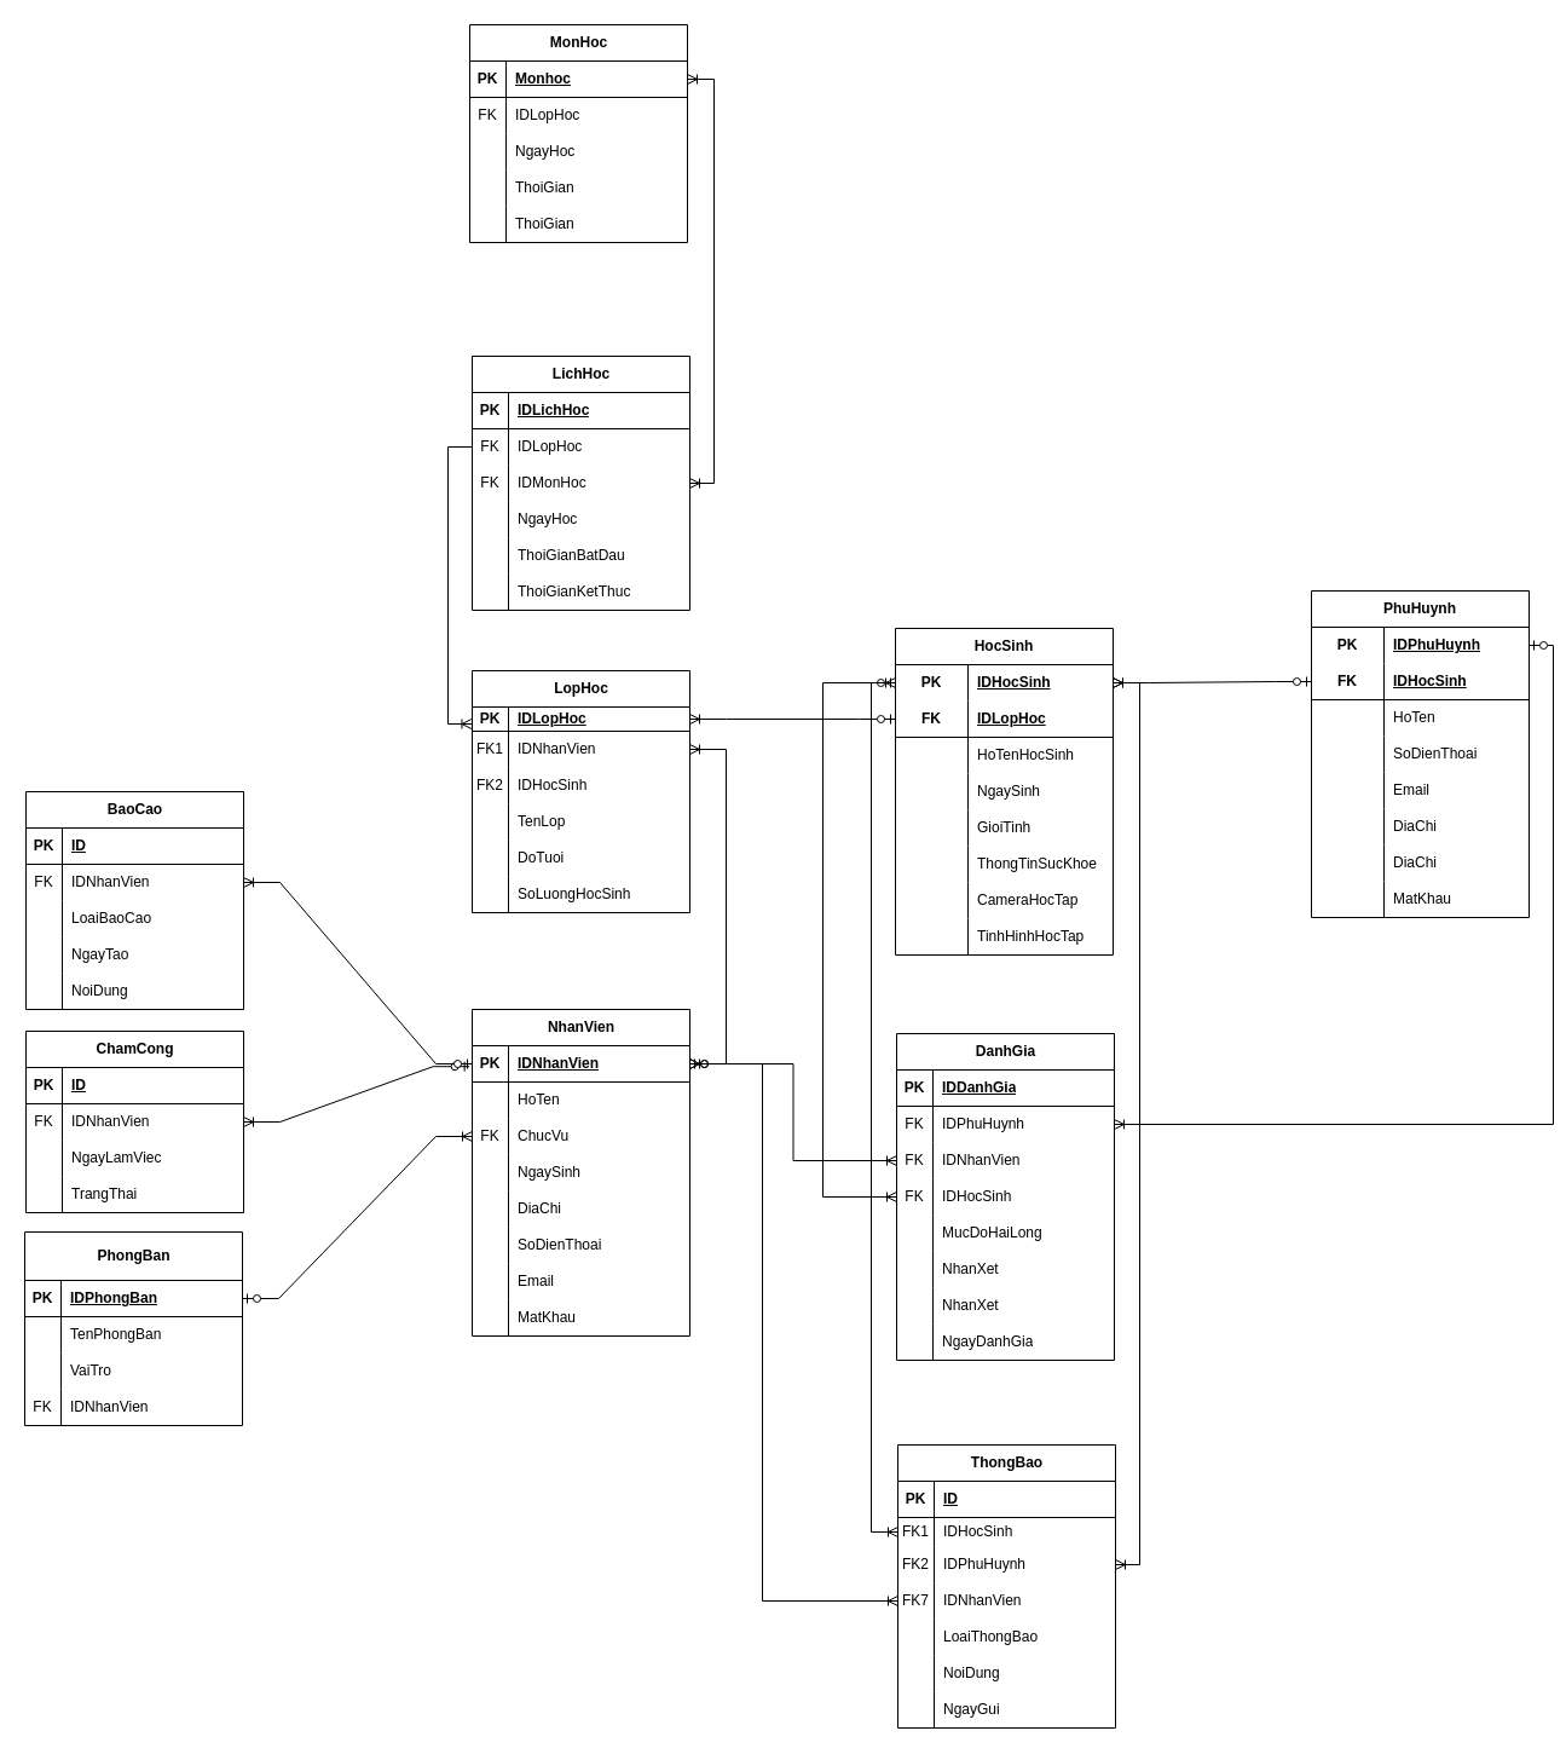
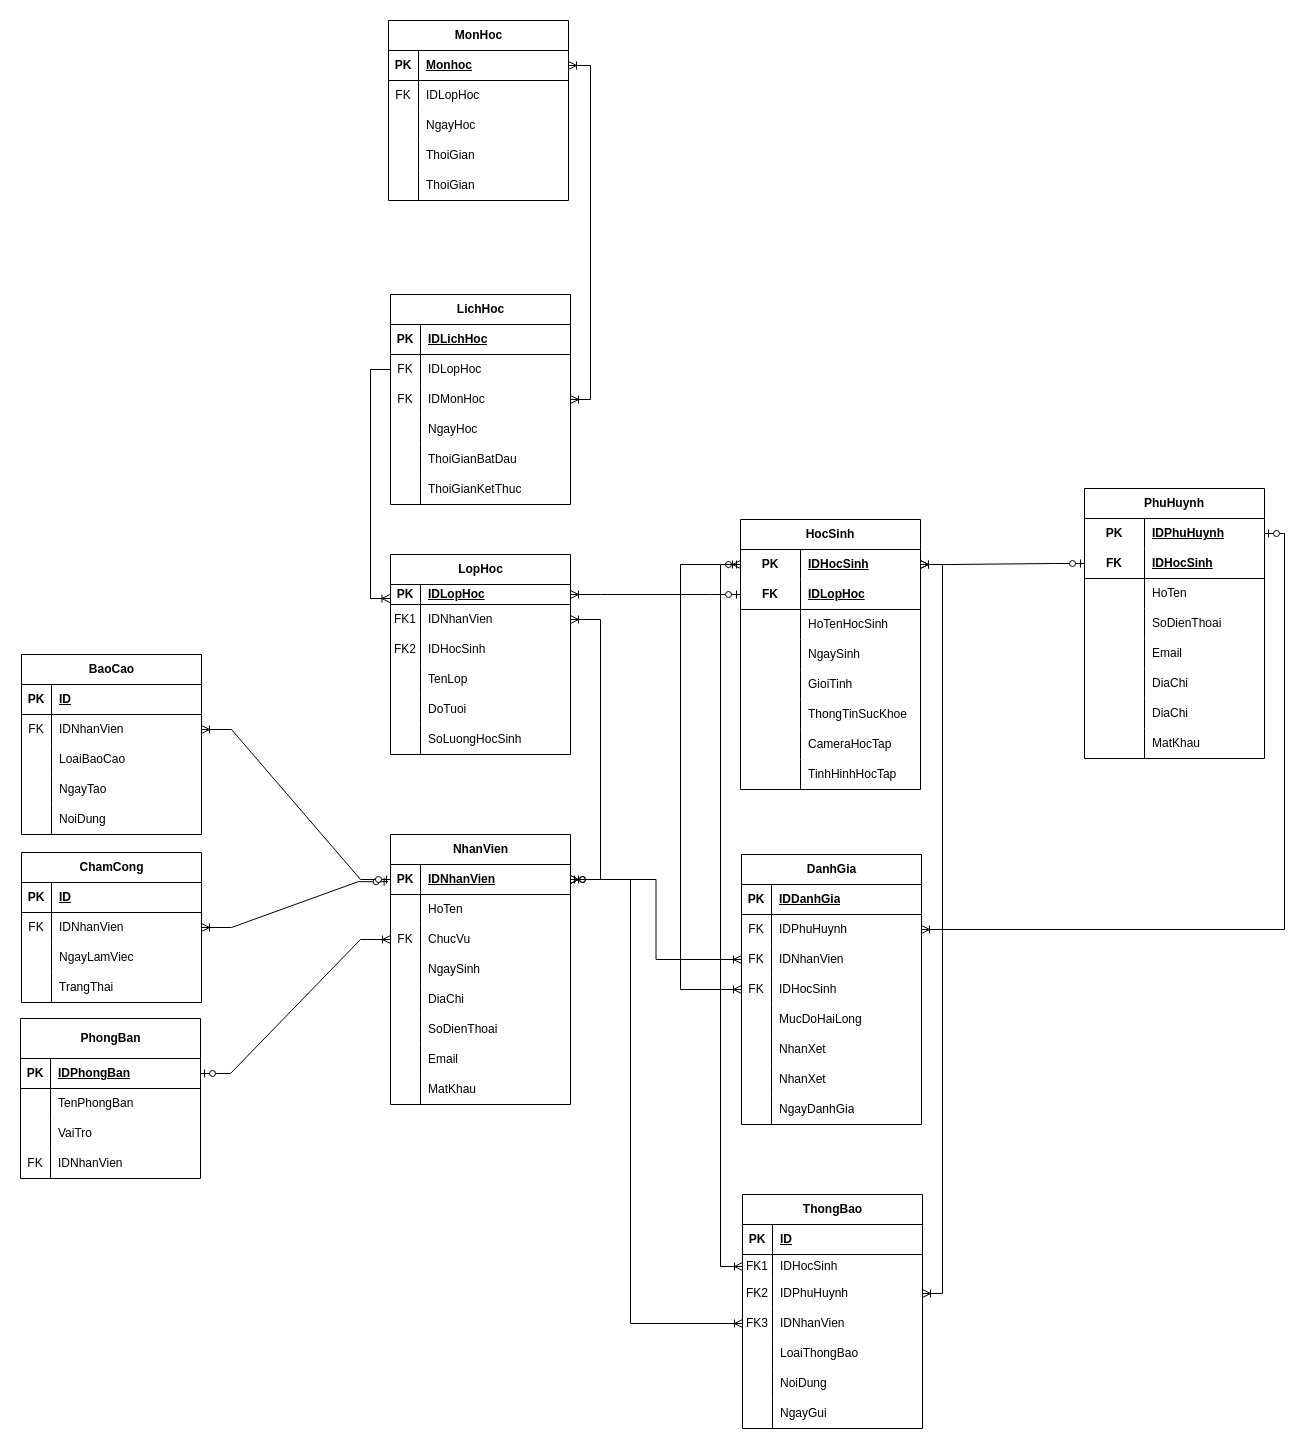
- <mxCell id="152" value="FK7" style="shape=partialRectangle;connectable=0;fillColor=none;top=0;left=0;bottom=0;right=0;editable=1;overflow=hidden;whiteSpace=wrap;html=1;" parent="151" vertex="1"><mxGeometry width="30" height="30" as="geometry"><mxRectangle width="30" height="30" as="alternateBounds" /></mxGeometry></mxCell>
+ <mxCell id="152" value="FK3" style="shape=partialRectangle;connectable=0;fillColor=none;top=0;left=0;bottom=0;right=0;editable=1;overflow=hidden;whiteSpace=wrap;html=1;" parent="151" vertex="1"><mxGeometry width="30" height="30" as="geometry"><mxRectangle width="30" height="30" as="alternateBounds" /></mxGeometry></mxCell>
